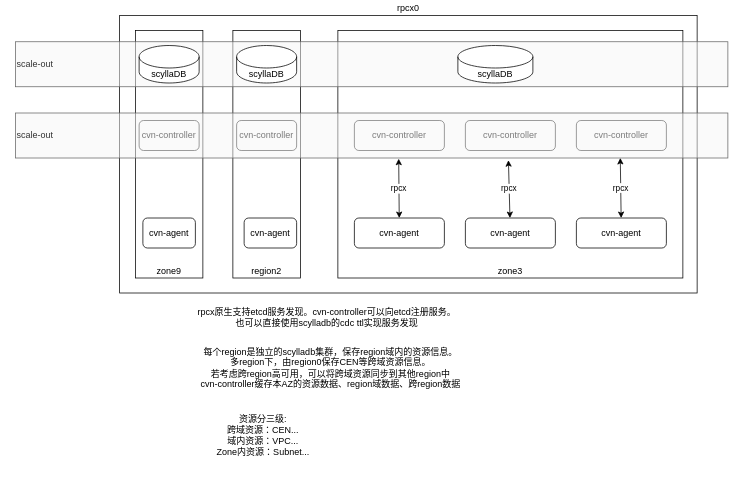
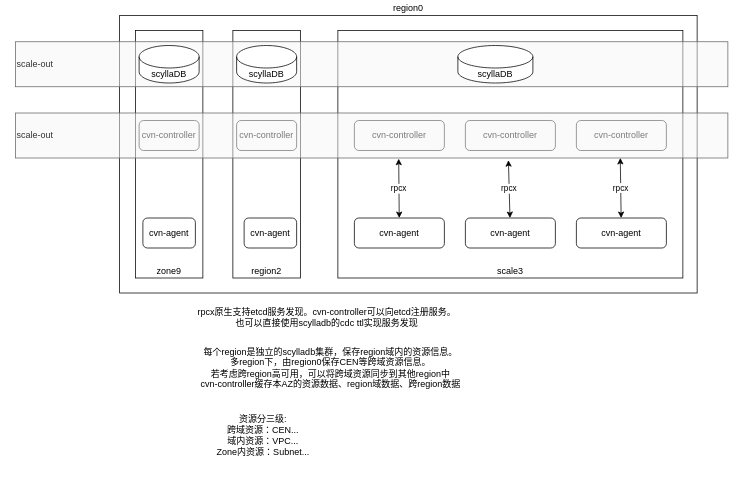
- <mxCell id="2" value="rpcx0" style="rounded=0;whiteSpace=wrap;html=1;labelPosition=center;verticalLabelPosition=top;align=center;verticalAlign=bottom;" vertex="1" parent="1"><mxGeometry x="159" y="20" width="770" height="370" as="geometry" /></mxCell>
+ <mxCell id="2" value="region0" style="rounded=0;whiteSpace=wrap;html=1;labelPosition=center;verticalLabelPosition=top;align=center;verticalAlign=bottom;" vertex="1" parent="1"><mxGeometry x="159" y="20" width="770" height="370" as="geometry" /></mxCell>
- <mxCell id="3" value="zone3" style="rounded=0;whiteSpace=wrap;html=1;verticalAlign=bottom;" vertex="1" parent="1"><mxGeometry x="450" y="40" width="460" height="330" as="geometry" /></mxCell>
+ <mxCell id="3" value="scale3" style="rounded=0;whiteSpace=wrap;html=1;verticalAlign=bottom;" vertex="1" parent="1"><mxGeometry x="450" y="40" width="460" height="330" as="geometry" /></mxCell>
